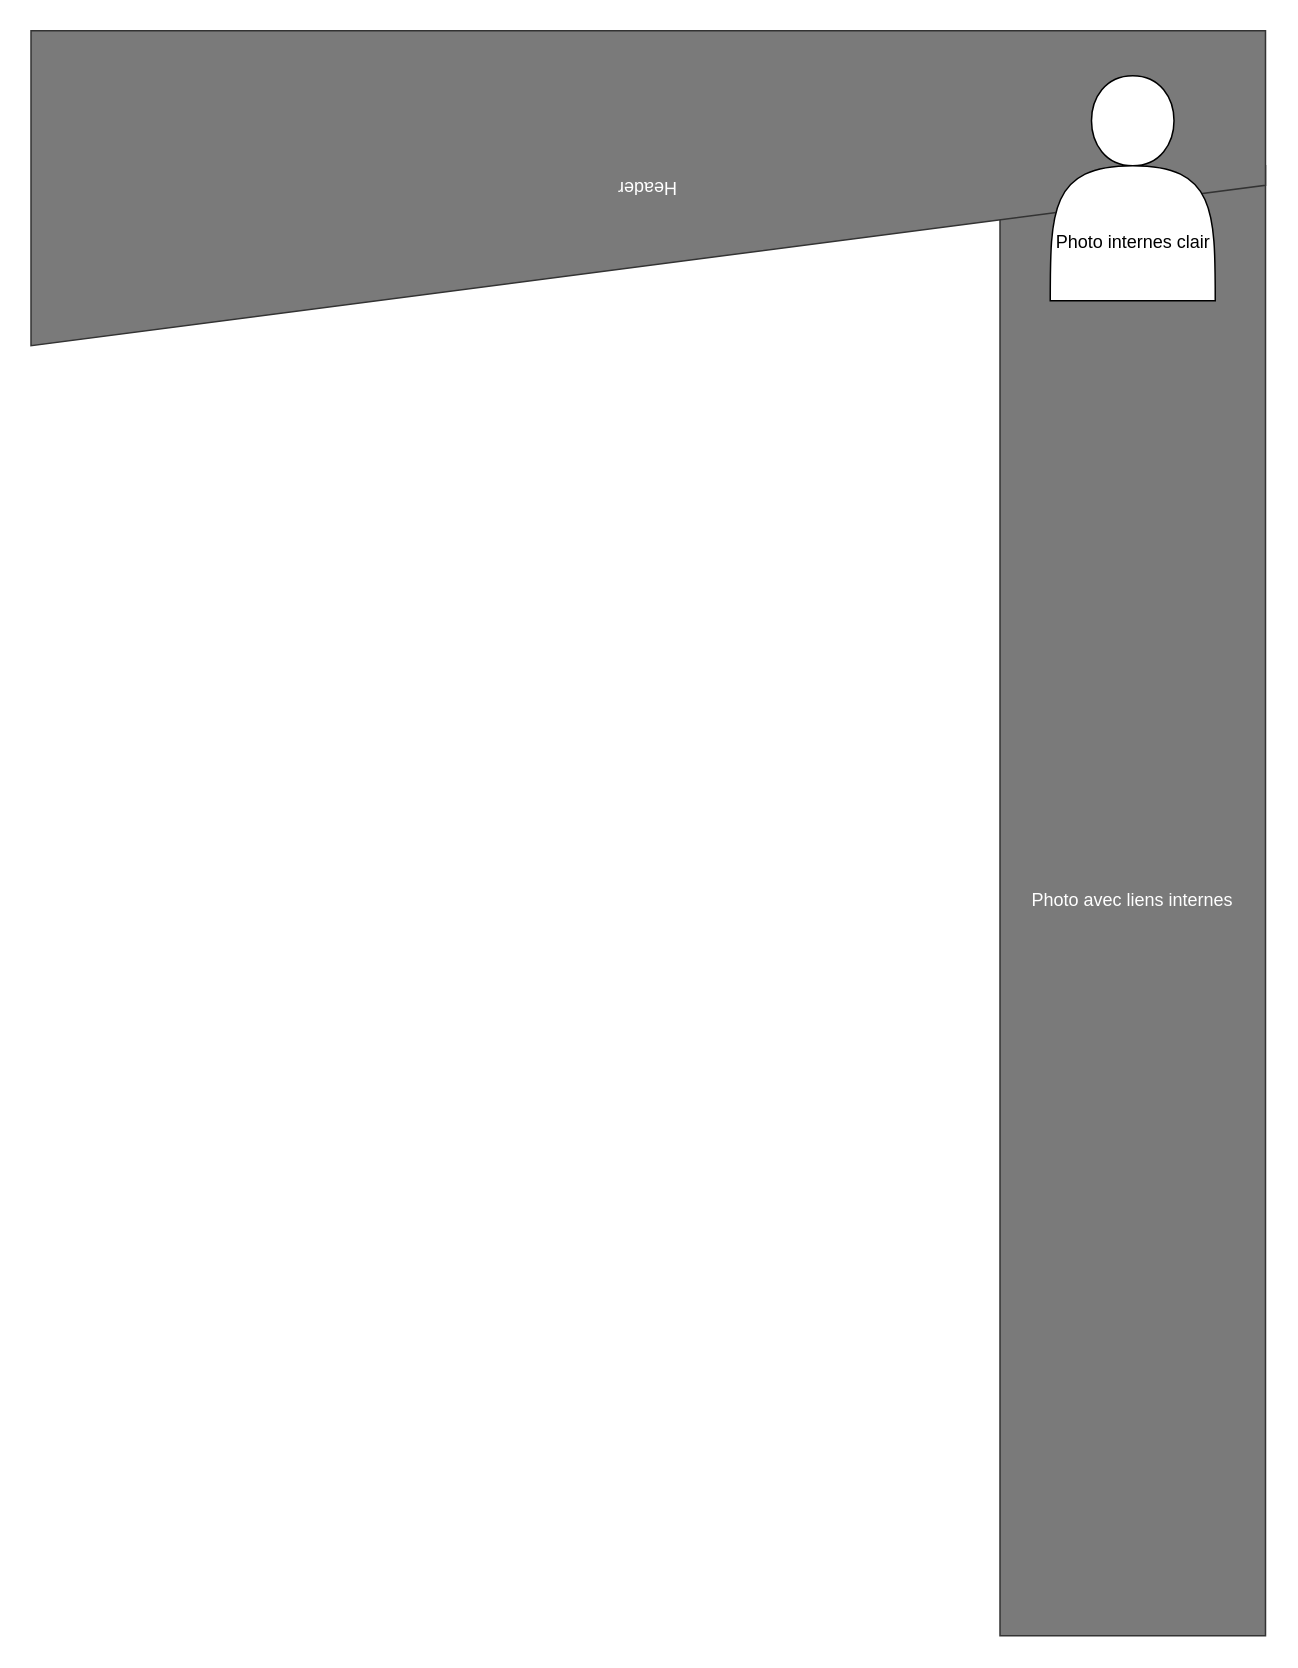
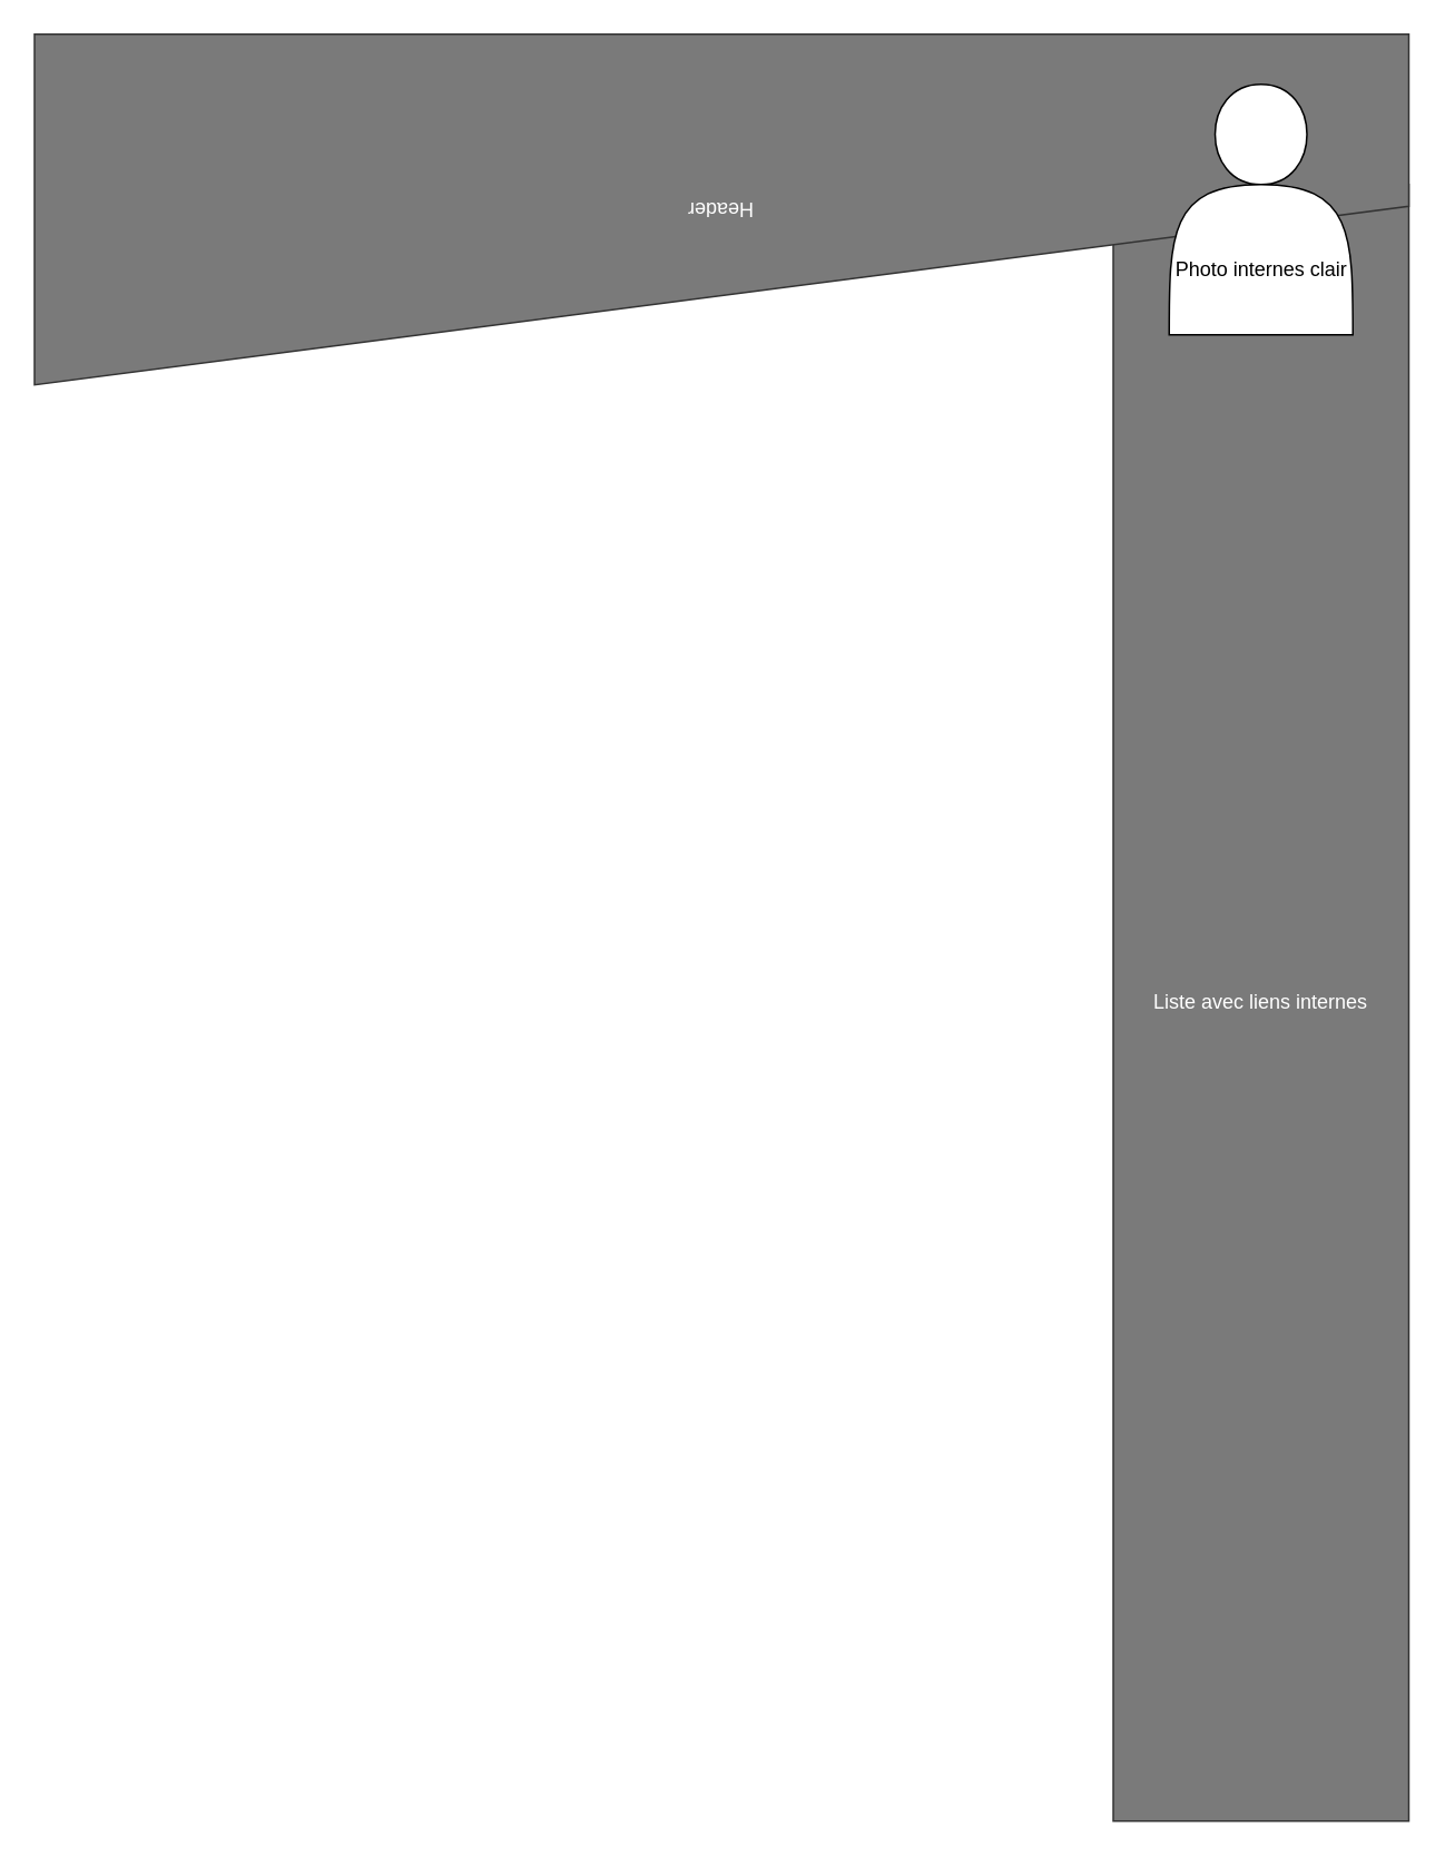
- <mxCell id="2" value="&lt;font color=&quot;#FFFFFF&quot;&gt;Photo avec liens internes&lt;/font&gt;" style="rounded=0;whiteSpace=wrap;html=1;strokeColor=#333333;fillColor=#7A7A7A;" parent="1" vertex="1"><mxGeometry x="666" y="110" width="177" height="980" as="geometry" /></mxCell>
+ <mxCell id="2" value="&lt;font color=&quot;#FFFFFF&quot;&gt;Liste avec liens internes&lt;/font&gt;" style="rounded=0;whiteSpace=wrap;html=1;strokeColor=#333333;fillColor=#7A7A7A;" parent="1" vertex="1"><mxGeometry x="666" y="110" width="177" height="980" as="geometry" /></mxCell>
